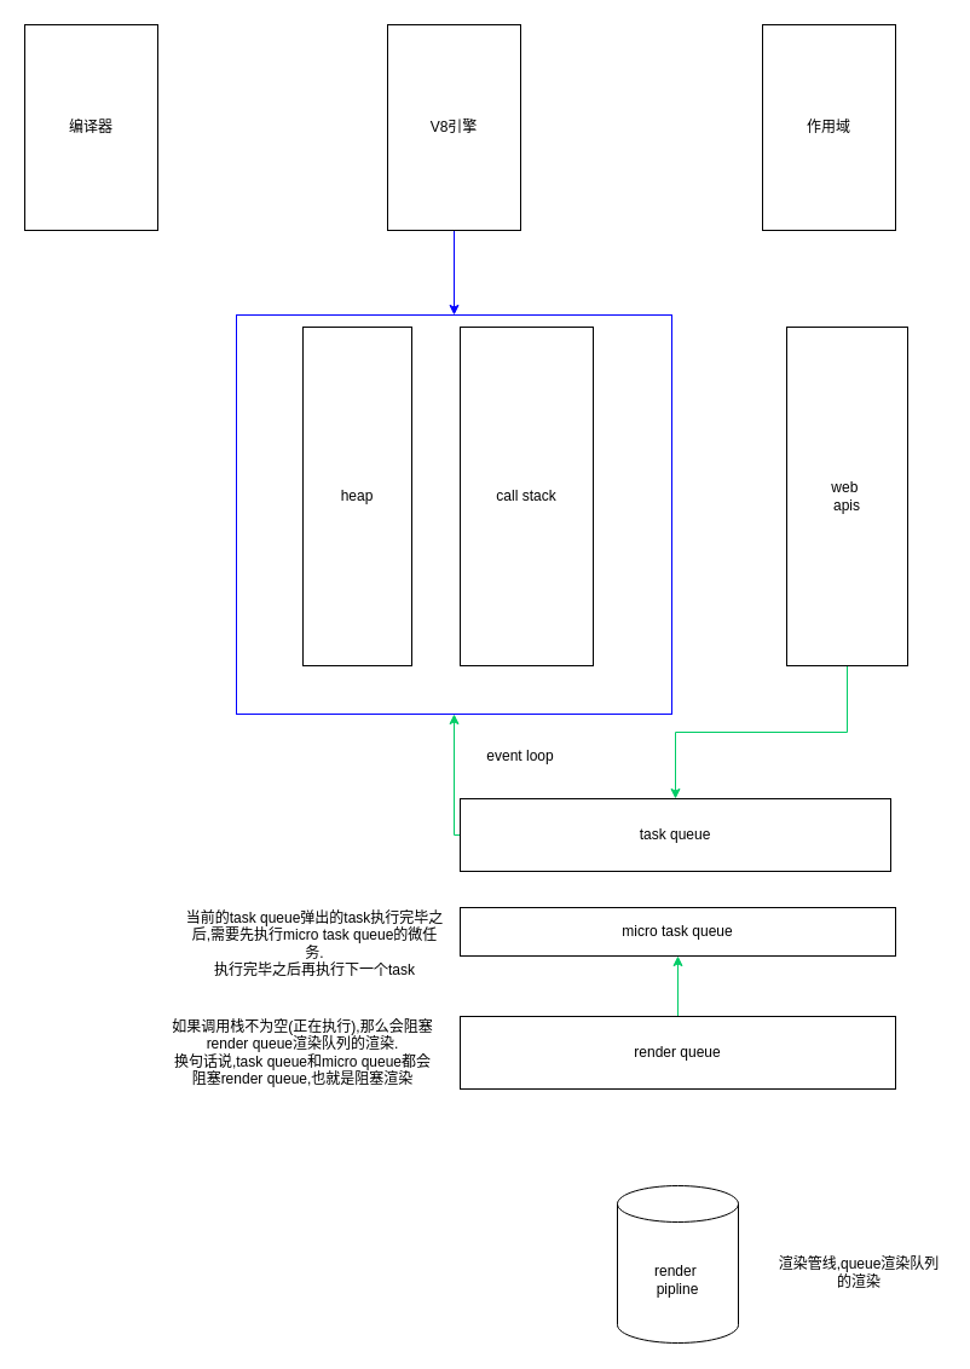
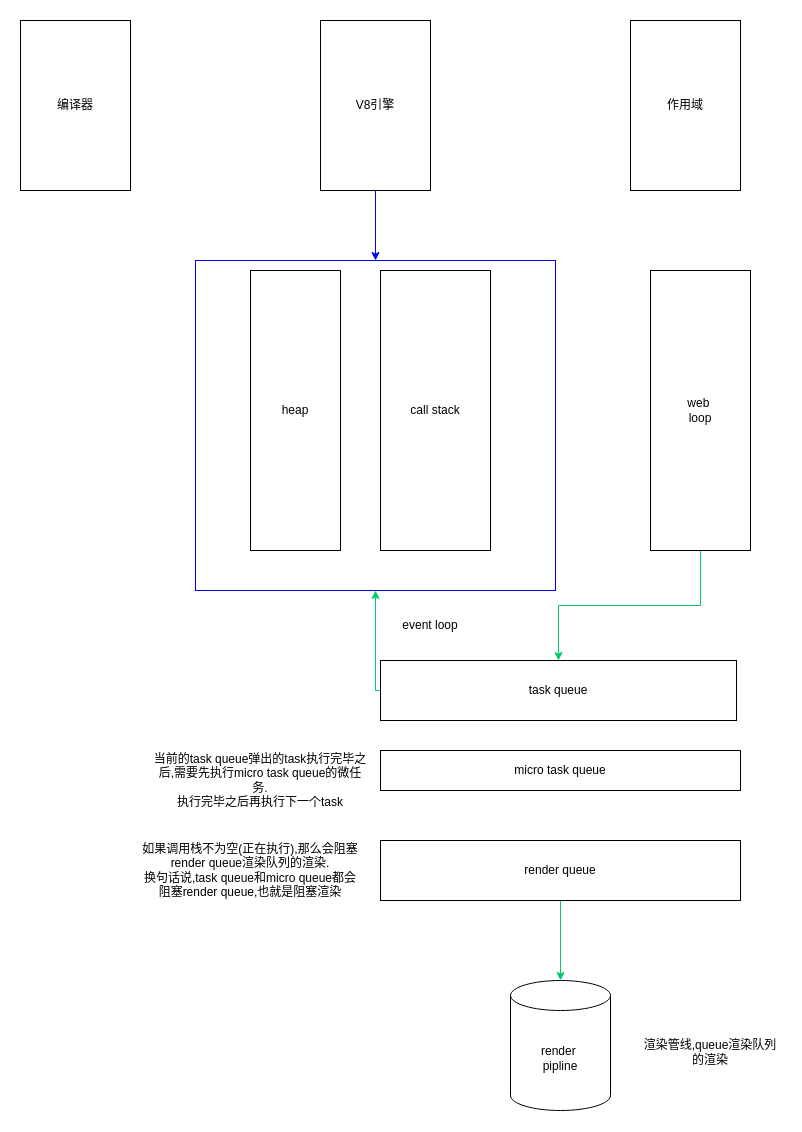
- <mxCell id="8" value="web&amp;nbsp;&lt;br&gt;apis" style="rounded=0;whiteSpace=wrap;html=1;" vertex="1" parent="1"><mxGeometry x="650" y="270" width="100" height="280" as="geometry" /></mxCell>
+ <mxCell id="8" value="web&amp;nbsp;&lt;br&gt;loop" style="rounded=0;whiteSpace=wrap;html=1;" vertex="1" parent="1"><mxGeometry x="650" y="270" width="100" height="280" as="geometry" /></mxCell>
- <mxCell id="14" style="edgeStyle=orthogonalEdgeStyle;rounded=0;orthogonalLoop=1;jettySize=auto;html=1;strokeColor=#00CC66;" edge="1" parent="1" source="15" target="17"><mxGeometry relative="1" as="geometry" /></mxCell>
+ <mxCell id="14" style="edgeStyle=orthogonalEdgeStyle;rounded=0;orthogonalLoop=1;jettySize=auto;html=1;strokeColor=#00CC66;" edge="1" parent="1" source="15" target="19"><mxGeometry relative="1" as="geometry" /></mxCell>
